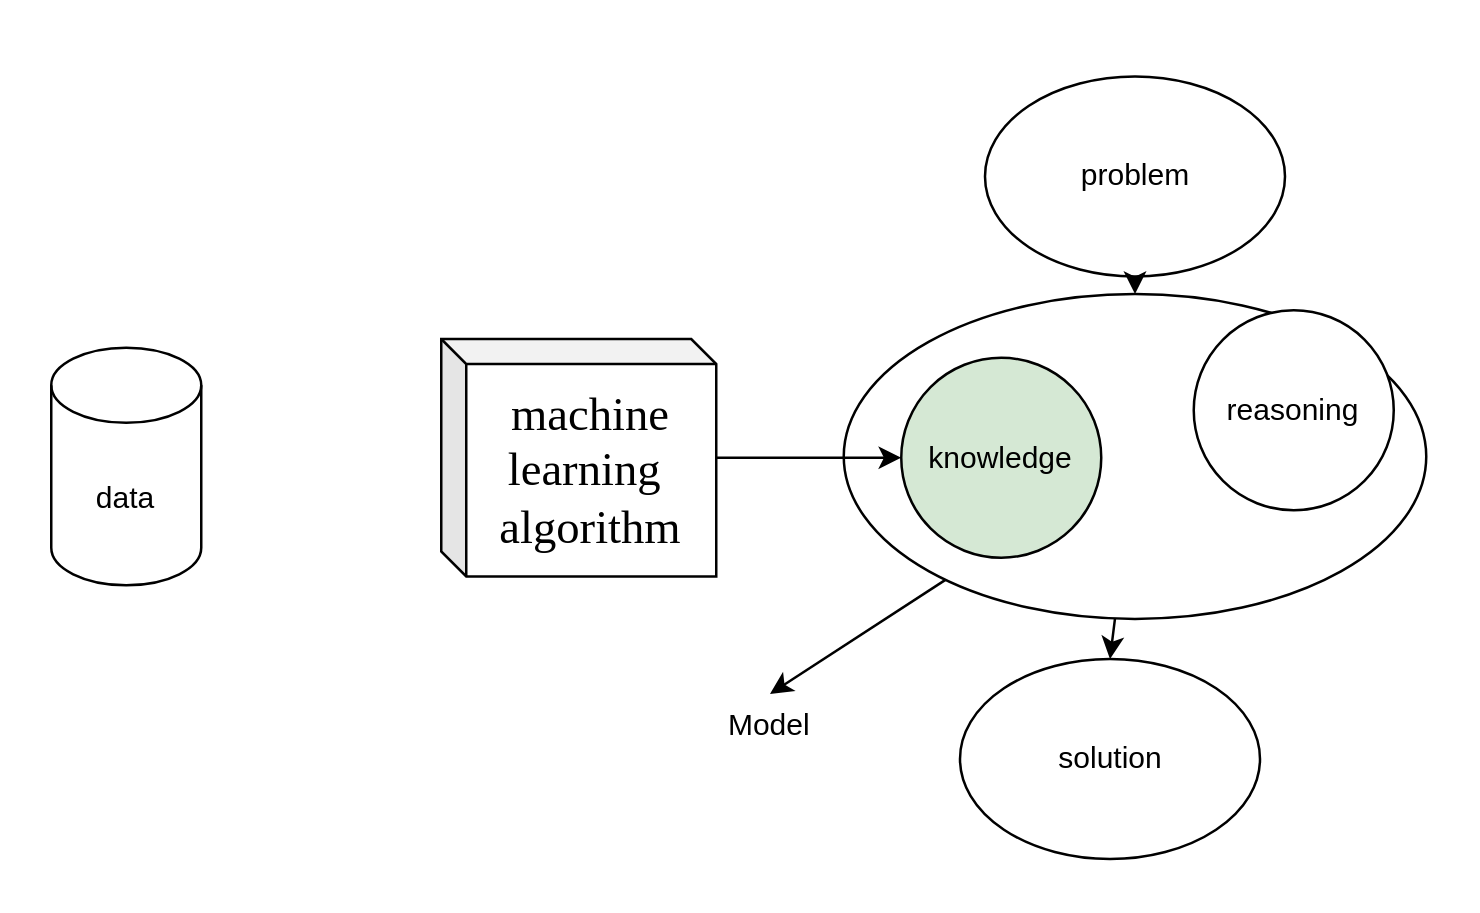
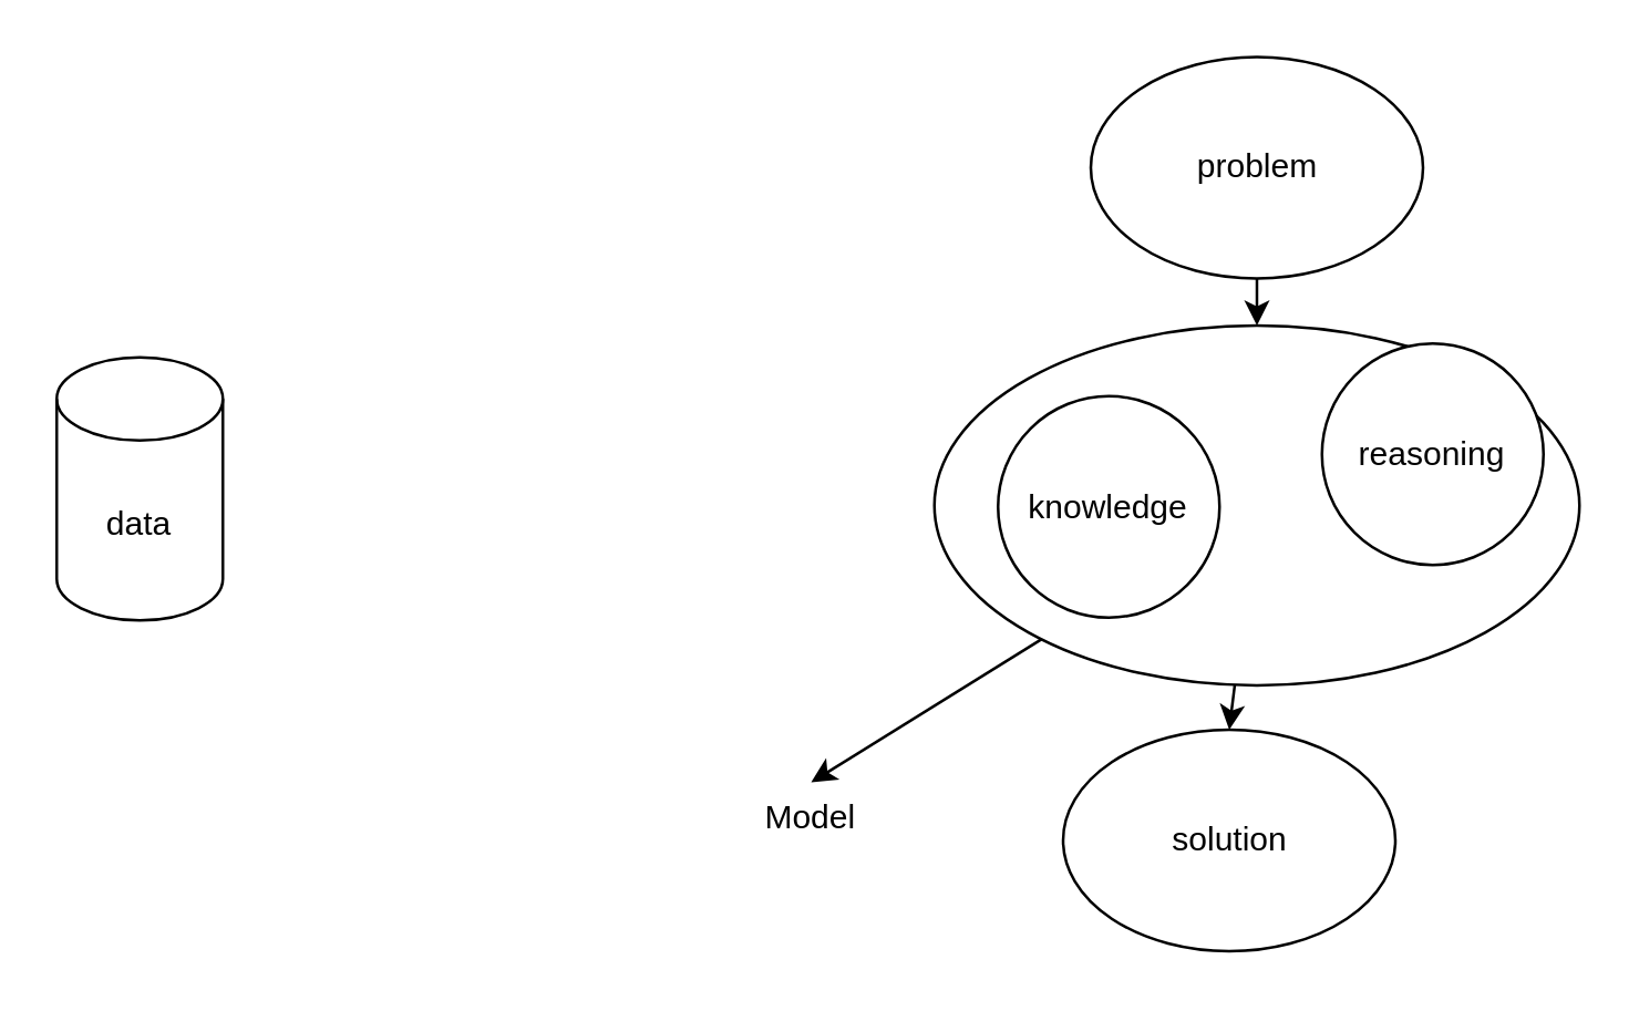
- <mxCell id="12" value="problem" style="ellipse;whiteSpace=wrap;html=1;fillColor=none;" vertex="1" parent="1"><mxGeometry x="393.5" y="30" width="120" height="80" as="geometry" /></mxCell>
+ <mxCell id="12" value="problem" style="ellipse;whiteSpace=wrap;html=1;fillColor=none;" vertex="1" parent="1"><mxGeometry x="393.5" y="20" width="120" height="80" as="geometry" /></mxCell>
- <mxCell id="3" value="&lt;span id=&quot;docs-internal-guid-482d0ee4-7fff-3768-5b7d-640967f1a1ee&quot;&gt;&lt;span style=&quot;font-size: 14pt; font-family: &amp;quot;Times New Roman&amp;quot;; background-color: transparent; font-variant-numeric: normal; font-variant-east-asian: normal; vertical-align: baseline;&quot;&gt;machine &lt;br&gt;learning&amp;nbsp;&lt;br&gt;algorithm&lt;/span&gt;&lt;/span&gt;" style="shape=cube;whiteSpace=wrap;html=1;boundedLbl=1;backgroundOutline=1;darkOpacity=0.05;darkOpacity2=0.1;size=10;" vertex="1" parent="1"><mxGeometry x="176" y="135" width="110" height="95" as="geometry" /></mxCell>
- <mxCell id="4" style="edgeStyle=none;rounded=0;orthogonalLoop=1;jettySize=auto;html=1;entryX=0;entryY=0.5;entryDx=0;entryDy=0;" edge="1" parent="1" source="3" target="9"><mxGeometry relative="1" as="geometry" /></mxCell>
- <mxCell id="9" value="knowledge" style="ellipse;whiteSpace=wrap;html=1;aspect=fixed;fillColor=#d5e8d4;" vertex="1" parent="1"><mxGeometry x="360" y="142.5" width="80" height="80" as="geometry" /></mxCell>
+ <mxCell id="9" value="knowledge" style="ellipse;whiteSpace=wrap;html=1;aspect=fixed;" vertex="1" parent="1"><mxGeometry x="360" y="142.5" width="80" height="80" as="geometry" /></mxCell>
- <mxCell id="2" value="data" style="shape=cylinder3;whiteSpace=wrap;html=1;boundedLbl=1;backgroundOutline=1;size=15;" vertex="1" parent="1"><mxGeometry x="20" y="138.5" width="60" height="95" as="geometry" /></mxCell>
+ <mxCell id="2" value="data" style="shape=cylinder3;whiteSpace=wrap;html=1;boundedLbl=1;backgroundOutline=1;size=15;" vertex="1" parent="1"><mxGeometry x="20" y="128.5" width="60" height="95" as="geometry" /></mxCell>
- <mxCell id="8" value="Model" style="text;html=1;strokeColor=none;fillColor=none;align=center;verticalAlign=middle;whiteSpace=wrap;rounded=0;" vertex="1" parent="1"><mxGeometry x="282" y="277" width="51" height="26" as="geometry" /></mxCell>
+ <mxCell id="8" value="Model" style="text;html=1;strokeColor=none;fillColor=none;align=center;verticalAlign=middle;whiteSpace=wrap;rounded=0;" vertex="1" parent="1"><mxGeometry x="267" y="282" width="51" height="26" as="geometry" /></mxCell>
